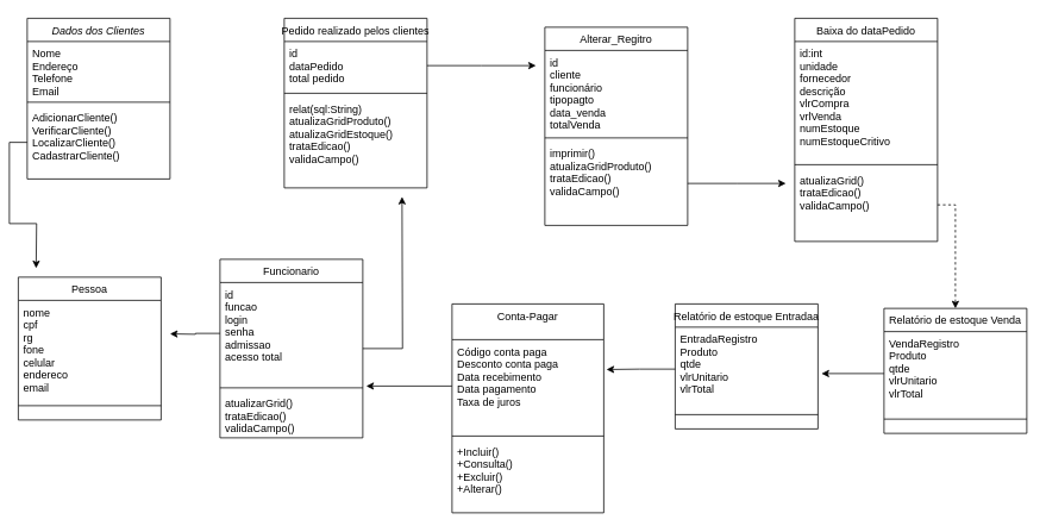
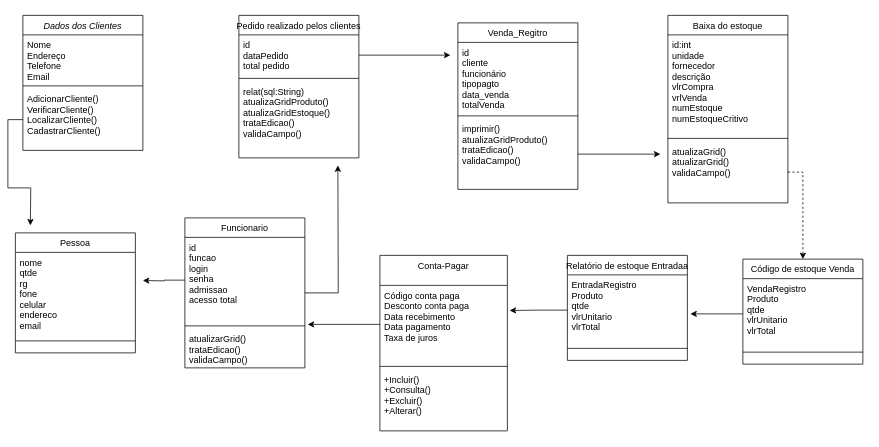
- <mxCell id="11" value="Baixa do dataPedido" style="swimlane;fontStyle=0;align=center;verticalAlign=top;childLayout=stackLayout;horizontal=1;startSize=26;horizontalStack=0;resizeParent=1;resizeLast=0;collapsible=1;marginBottom=0;rounded=0;shadow=0;strokeWidth=1;" parent="1" vertex="1"><mxGeometry x="890" y="20" width="160" height="250" as="geometry"><mxRectangle x="550" y="140" width="160" height="26" as="alternateBounds" /></mxGeometry></mxCell>
+ <mxCell id="11" value="Baixa do estoque" style="swimlane;fontStyle=0;align=center;verticalAlign=top;childLayout=stackLayout;horizontal=1;startSize=26;horizontalStack=0;resizeParent=1;resizeLast=0;collapsible=1;marginBottom=0;rounded=0;shadow=0;strokeWidth=1;" parent="1" vertex="1"><mxGeometry x="890" y="20" width="160" height="250" as="geometry"><mxRectangle x="550" y="140" width="160" height="26" as="alternateBounds" /></mxGeometry></mxCell>
- <mxCell id="31" value="Alterar_Regitro" style="swimlane;fontStyle=0;align=center;verticalAlign=top;childLayout=stackLayout;horizontal=1;startSize=26;horizontalStack=0;resizeParent=1;resizeLast=0;collapsible=1;marginBottom=0;rounded=0;shadow=0;strokeWidth=1;" vertex="1" parent="1"><mxGeometry x="610" y="30" width="160" height="222" as="geometry"><mxRectangle x="550" y="140" width="160" height="26" as="alternateBounds" /></mxGeometry></mxCell>
+ <mxCell id="31" value="Venda_Regitro" style="swimlane;fontStyle=0;align=center;verticalAlign=top;childLayout=stackLayout;horizontal=1;startSize=26;horizontalStack=0;resizeParent=1;resizeLast=0;collapsible=1;marginBottom=0;rounded=0;shadow=0;strokeWidth=1;" vertex="1" parent="1"><mxGeometry x="610" y="30" width="160" height="222" as="geometry"><mxRectangle x="550" y="140" width="160" height="26" as="alternateBounds" /></mxGeometry></mxCell>
- <mxCell id="14" value="atualizaGrid()&#10;trataEdicao()&#10;validaCampo()" style="text;align=left;verticalAlign=top;spacingLeft=4;spacingRight=4;overflow=hidden;rotatable=0;points=[[0,0.5],[1,0.5]];portConstraint=eastwest;" parent="11" vertex="1"><mxGeometry y="168" width="160" height="82" as="geometry" /></mxCell>
+ <mxCell id="14" value="atualizaGrid()&#10;atualizarGrid()&#10;validaCampo()" style="text;align=left;verticalAlign=top;spacingLeft=4;spacingRight=4;overflow=hidden;rotatable=0;points=[[0,0.5],[1,0.5]];portConstraint=eastwest;" parent="11" vertex="1"><mxGeometry y="168" width="160" height="82" as="geometry" /></mxCell>
- <mxCell id="37" value="nome&#10;cpf&#10;rg&#10;fone&#10;celular&#10;endereco&#10;email" style="text;align=left;verticalAlign=top;spacingLeft=4;spacingRight=4;overflow=hidden;rotatable=0;points=[[0,0.5],[1,0.5]];portConstraint=eastwest;rounded=0;shadow=0;html=0;" vertex="1" parent="36"><mxGeometry y="26" width="160" height="114" as="geometry" /></mxCell>
+ <mxCell id="37" value="nome&#10;qtde&#10;rg&#10;fone&#10;celular&#10;endereco&#10;email" style="text;align=left;verticalAlign=top;spacingLeft=4;spacingRight=4;overflow=hidden;rotatable=0;points=[[0,0.5],[1,0.5]];portConstraint=eastwest;rounded=0;shadow=0;html=0;" vertex="1" parent="36"><mxGeometry y="26" width="160" height="114" as="geometry" /></mxCell>
- <mxCell id="15" value="Relatório de estoque Venda" style="swimlane;fontStyle=0;align=center;verticalAlign=top;childLayout=stackLayout;horizontal=1;startSize=26;horizontalStack=0;resizeParent=1;resizeLast=0;collapsible=1;marginBottom=0;rounded=0;shadow=0;strokeWidth=1;" parent="1" vertex="1"><mxGeometry x="990" y="345" width="160" height="140" as="geometry"><mxRectangle x="550" y="140" width="160" height="26" as="alternateBounds" /></mxGeometry></mxCell>
+ <mxCell id="15" value="Código de estoque Venda" style="swimlane;fontStyle=0;align=center;verticalAlign=top;childLayout=stackLayout;horizontal=1;startSize=26;horizontalStack=0;resizeParent=1;resizeLast=0;collapsible=1;marginBottom=0;rounded=0;shadow=0;strokeWidth=1;" parent="1" vertex="1"><mxGeometry x="990" y="345" width="160" height="140" as="geometry"><mxRectangle x="550" y="140" width="160" height="26" as="alternateBounds" /></mxGeometry></mxCell>
